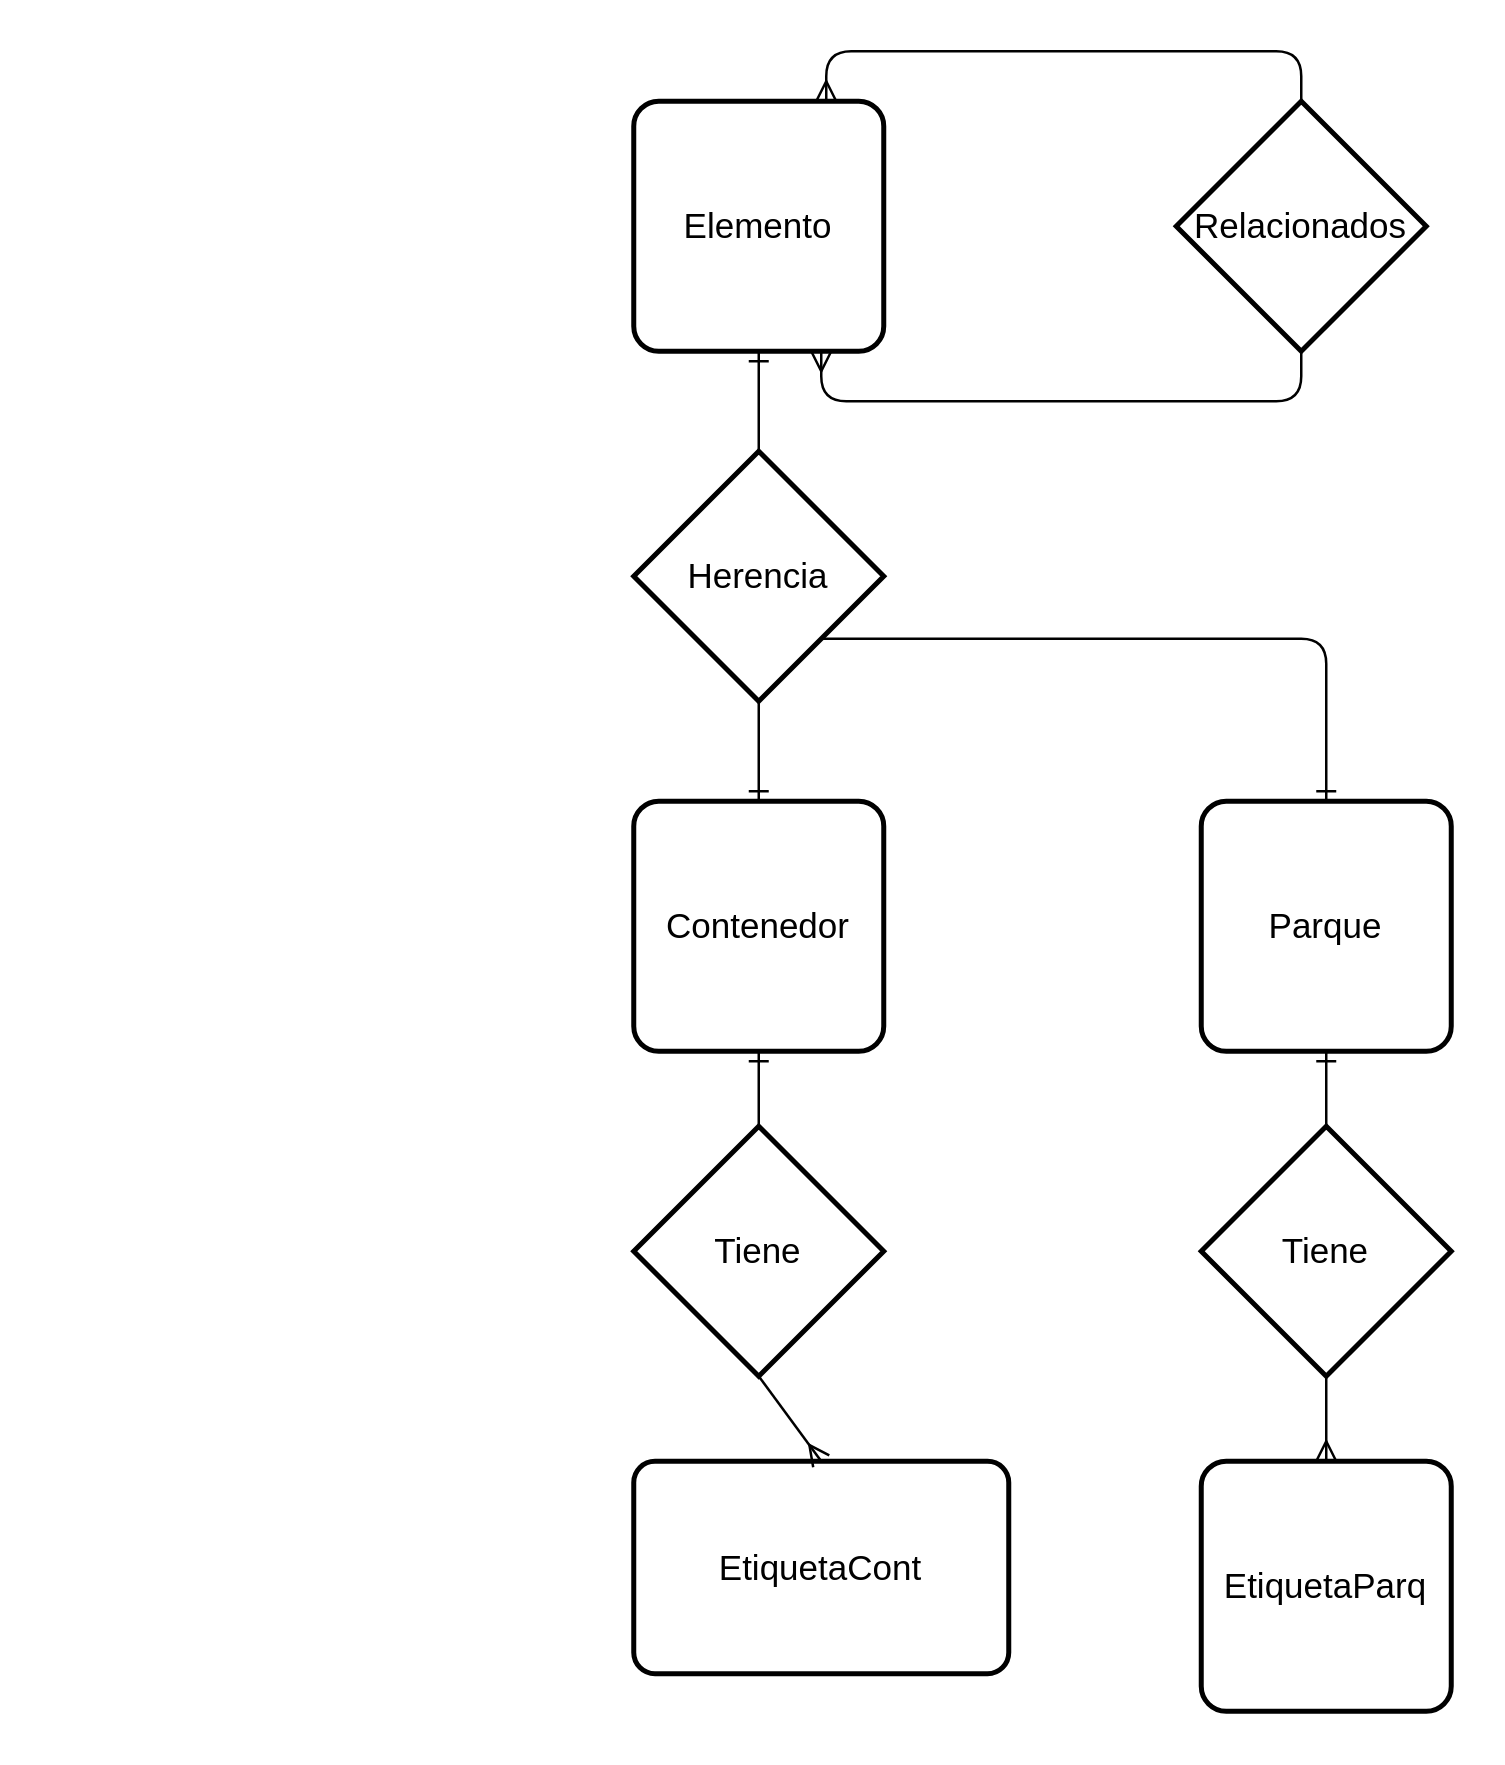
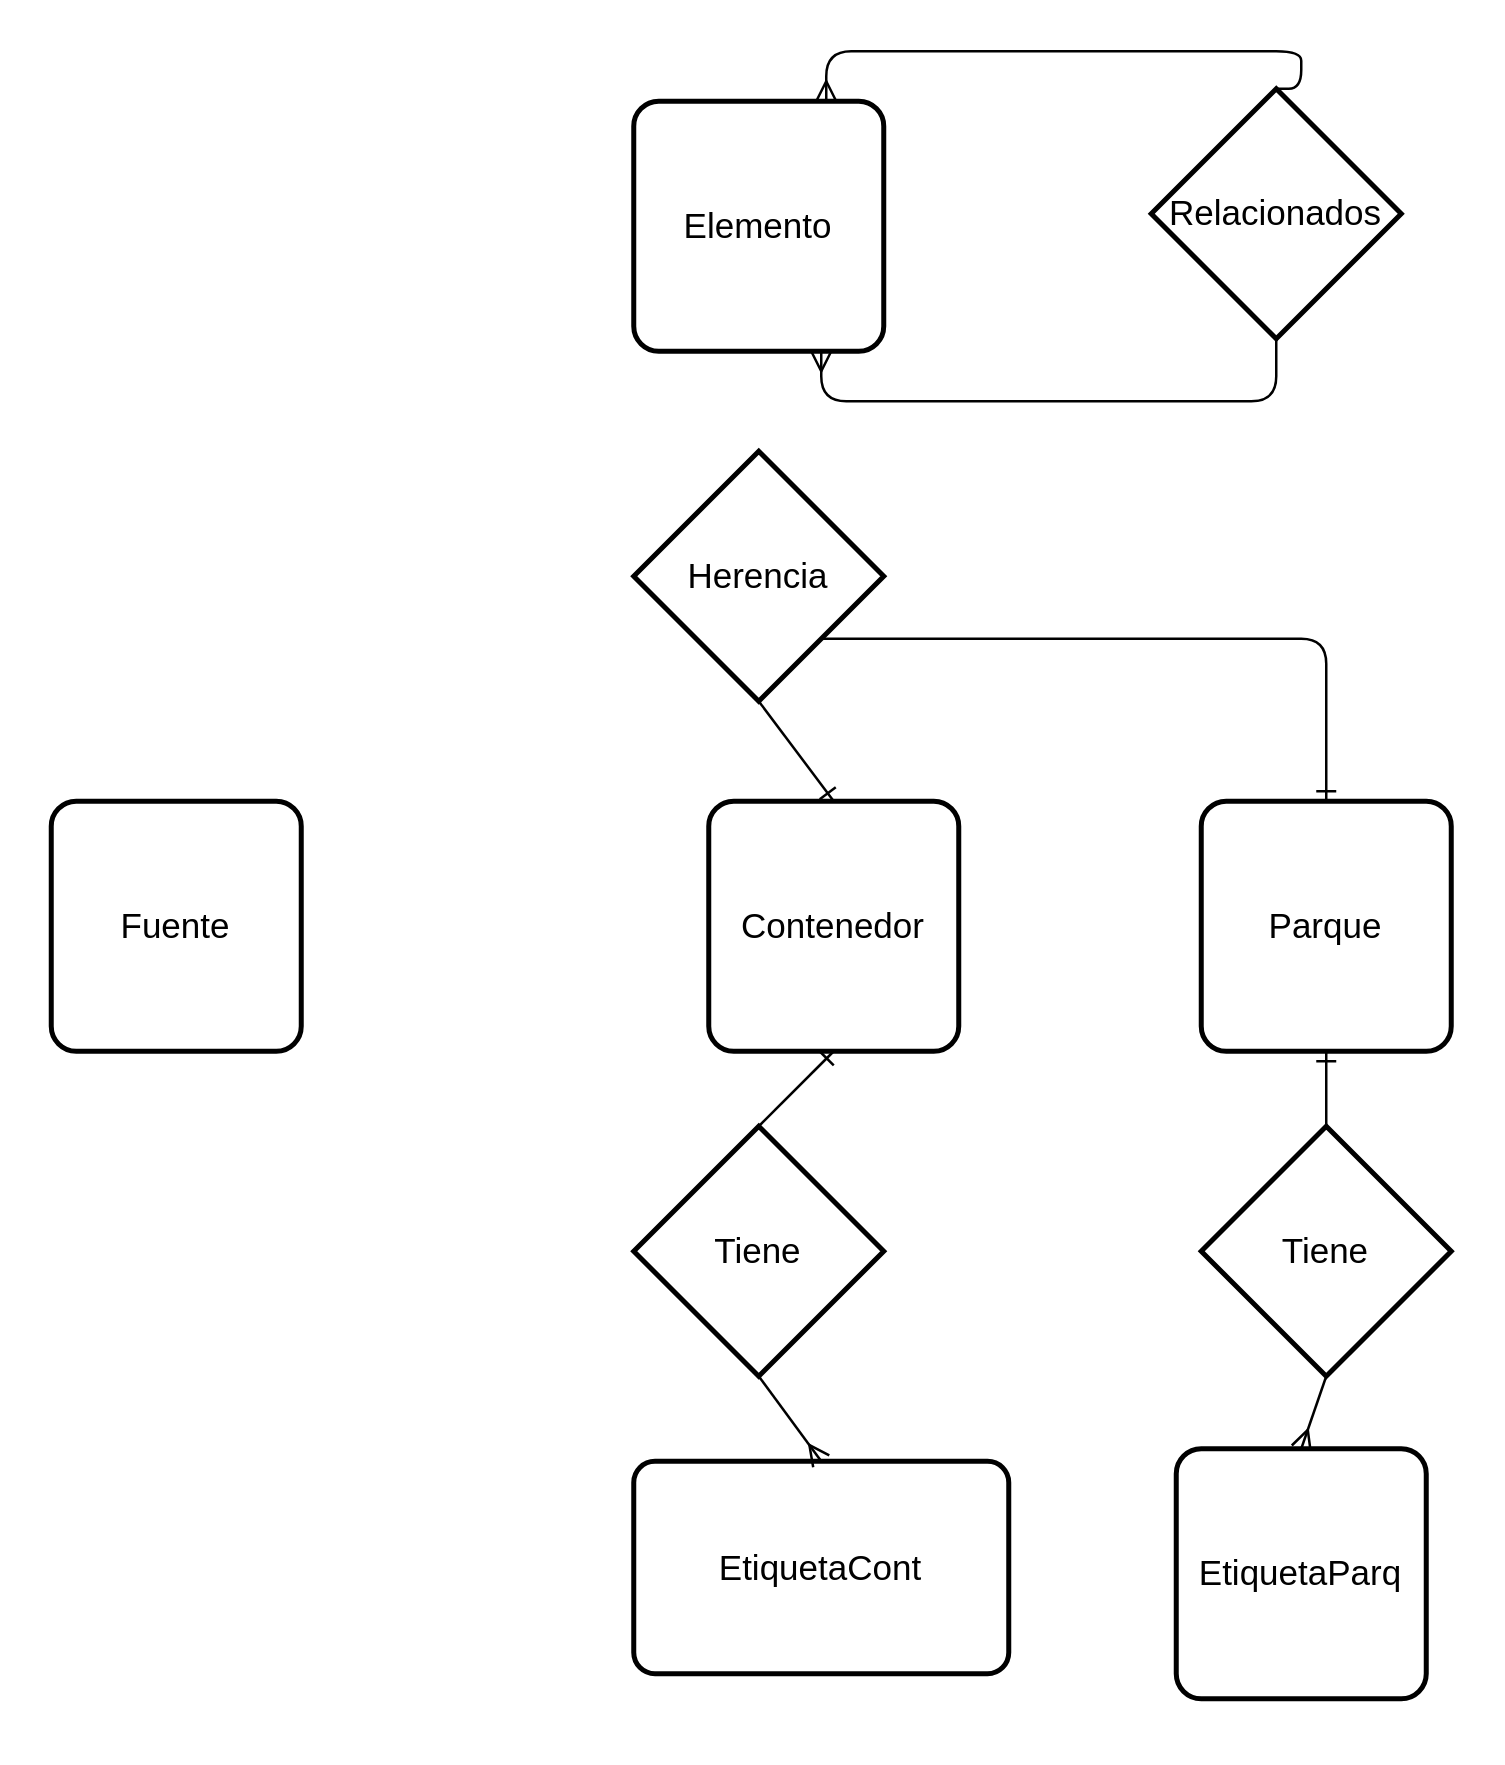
- <mxCell id="10" value="Relacionados" style="shape=rhombus;strokeWidth=2;fontSize=17;perimeter=rhombusPerimeter;whiteSpace=wrap;html=1;align=center;fontSize=14;" vertex="1" parent="1"><mxGeometry x="470" y="40" width="100" height="100" as="geometry" /></mxCell>
+ <mxCell id="10" value="Relacionados" style="shape=rhombus;strokeWidth=2;fontSize=17;perimeter=rhombusPerimeter;whiteSpace=wrap;html=1;align=center;fontSize=14;" vertex="1" parent="1"><mxGeometry x="460" y="35" width="100" height="100" as="geometry" /></mxCell>
- <mxCell id="5" value="" style="fontSize=12;html=1;endArrow=ERone;endFill=1;entryX=0.5;entryY=1;entryDx=0;entryDy=0;exitX=0.5;exitY=0;exitDx=0;exitDy=0;" edge="1" parent="1" source="3" target="2"><mxGeometry width="100" height="100" relative="1" as="geometry"><mxPoint x="20" y="540" as="sourcePoint" /><mxPoint x="120" y="440" as="targetPoint" /></mxGeometry></mxCell>
+ <mxCell id="4" value="Fuente" style="strokeWidth=2;rounded=1;arcSize=10;whiteSpace=wrap;html=1;align=center;fontSize=14;" vertex="1" parent="1"><mxGeometry x="20" y="320" width="100" height="100" as="geometry" /></mxCell>
- <mxCell id="6" value="Contenedor" style="strokeWidth=2;rounded=1;arcSize=10;whiteSpace=wrap;html=1;align=center;fontSize=14;" vertex="1" parent="1"><mxGeometry x="253" y="320" width="100" height="100" as="geometry" /></mxCell>
+ <mxCell id="6" value="Contenedor" style="strokeWidth=2;rounded=1;arcSize=10;whiteSpace=wrap;html=1;align=center;fontSize=14;" vertex="1" parent="1"><mxGeometry x="283" y="320" width="100" height="100" as="geometry" /></mxCell>
- <mxCell id="20" value="EtiquetaParq" style="strokeWidth=2;rounded=1;arcSize=10;whiteSpace=wrap;html=1;align=center;fontSize=14;" vertex="1" parent="1"><mxGeometry x="480" y="584" width="100" height="100" as="geometry" /></mxCell>
+ <mxCell id="20" value="EtiquetaParq" style="strokeWidth=2;rounded=1;arcSize=10;whiteSpace=wrap;html=1;align=center;fontSize=14;" vertex="1" parent="1"><mxGeometry x="470" y="579" width="100" height="100" as="geometry" /></mxCell>
